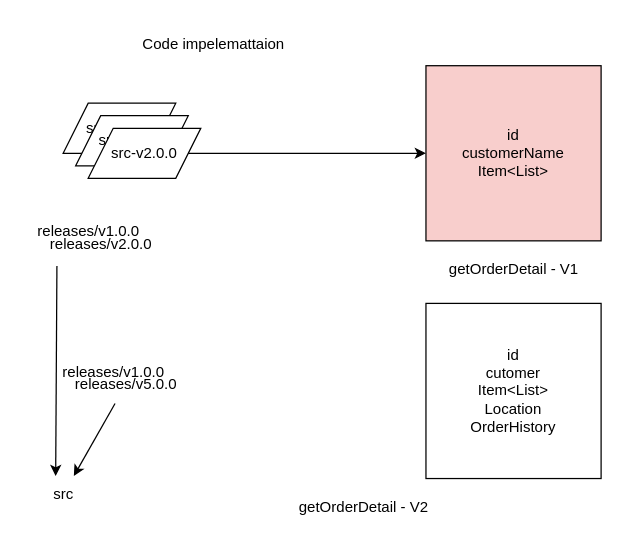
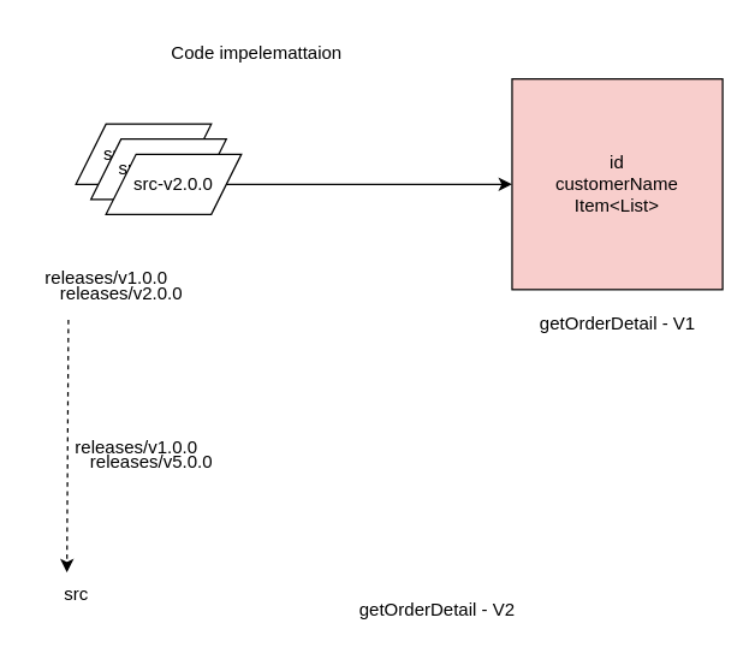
- <mxCell id="16" value="" style="endArrow=classic;html=1;exitX=0.15;exitY=1.067;exitDx=0;exitDy=0;exitPerimeter=0;entryX=0.4;entryY=0;entryDx=0;entryDy=0;entryPerimeter=0;" edge="1" parent="1" source="12" target="15"><mxGeometry width="50" height="50" relative="1" as="geometry"><mxPoint x="60" y="202" as="sourcePoint" /><mxPoint x="110" y="152" as="targetPoint" /></mxGeometry></mxCell>
+ <mxCell id="16" value="" style="endArrow=classic;html=1;exitX=0.15;exitY=1.067;exitDx=0;exitDy=0;exitPerimeter=0;entryX=0.4;entryY=0;entryDx=0;entryDy=0;entryPerimeter=0;dashed=1;" edge="1" parent="1" source="12" target="15"><mxGeometry width="50" height="50" relative="1" as="geometry"><mxPoint x="60" y="202" as="sourcePoint" /><mxPoint x="110" y="152" as="targetPoint" /></mxGeometry></mxCell>
- <mxCell id="4" value="id&lt;div&gt;cutomer&lt;/div&gt;&lt;div&gt;Item&amp;lt;List&amp;gt;&lt;/div&gt;&lt;div&gt;Location&lt;/div&gt;&lt;div&gt;OrderHistory&lt;/div&gt;" style="whiteSpace=wrap;html=1;aspect=fixed;" vertex="1" parent="1"><mxGeometry x="340" y="242" width="140" height="140" as="geometry" /></mxCell>
- <mxCell id="17" value="" style="endArrow=classic;html=1;" edge="1" parent="1" source="14" target="15"><mxGeometry width="50" height="50" relative="1" as="geometry"><mxPoint x="110" y="382" as="sourcePoint" /><mxPoint x="150" y="452" as="targetPoint" /></mxGeometry></mxCell>
